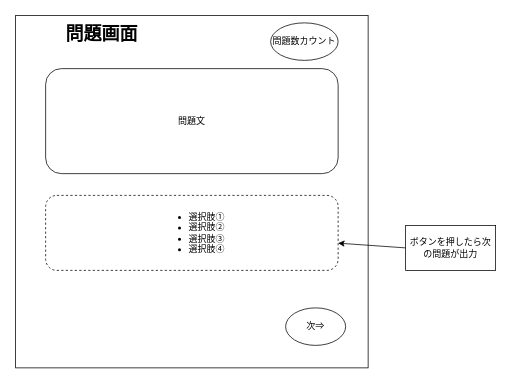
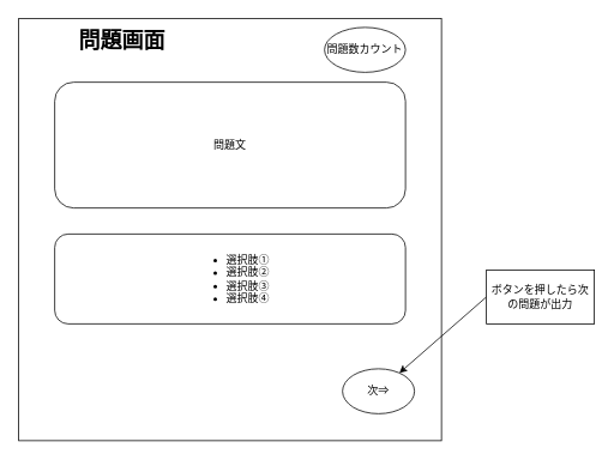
- <mxCell id="5" value="&lt;ul&gt;&lt;li&gt;選択肢①&lt;/li&gt;&lt;li&gt;選択肢②&lt;/li&gt;&lt;li&gt;選択肢③&lt;/li&gt;&lt;li&gt;選択肢④&lt;/li&gt;&lt;/ul&gt;" style="rounded=1;whiteSpace=wrap;html=1;dashed=1;" vertex="1" parent="1"><mxGeometry x="60" y="260" width="390" height="100" as="geometry" /></mxCell>
+ <mxCell id="5" value="&lt;ul&gt;&lt;li&gt;選択肢①&lt;/li&gt;&lt;li&gt;選択肢②&lt;/li&gt;&lt;li&gt;選択肢③&lt;/li&gt;&lt;li&gt;選択肢④&lt;/li&gt;&lt;/ul&gt;" style="rounded=1;whiteSpace=wrap;html=1;" vertex="1" parent="1"><mxGeometry x="60" y="260" width="390" height="100" as="geometry" /></mxCell>
- <mxCell id="7" value="" style="endArrow=classic;html=1;rounded=0;exitX=0;exitY=0.5;exitDx=0;exitDy=0;" edge="1" parent="1" source="8" target="5"><mxGeometry width="50" height="50" relative="1" as="geometry"><mxPoint x="530" y="330" as="sourcePoint" /><mxPoint x="580" y="280" as="targetPoint" /></mxGeometry></mxCell>
+ <mxCell id="7" value="" style="endArrow=classic;html=1;rounded=0;exitX=0;exitY=0.5;exitDx=0;exitDy=0;" edge="1" parent="1" source="8" target="6"><mxGeometry width="50" height="50" relative="1" as="geometry"><mxPoint x="530" y="330" as="sourcePoint" /><mxPoint x="580" y="280" as="targetPoint" /></mxGeometry></mxCell>
